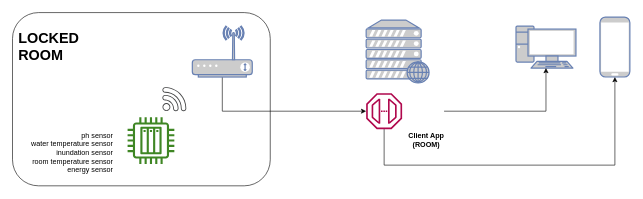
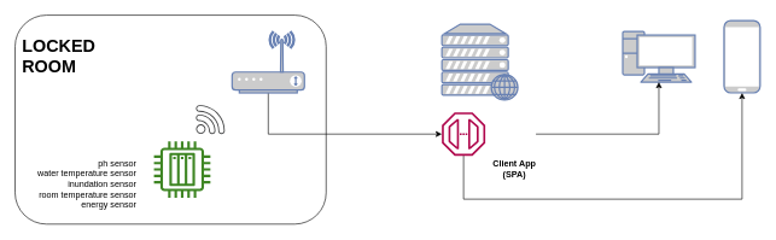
- <mxCell id="14" value="Client App&lt;br&gt;(ROOM)" style="text;html=1;align=center;verticalAlign=middle;resizable=0;points=[];autosize=1;strokeColor=none;fillColor=none;fontStyle=1" parent="1" vertex="1"><mxGeometry x="670" y="214" width="80" height="40" as="geometry" /></mxCell>
+ <mxCell id="14" value="Client App&lt;br&gt;(SPA)" style="text;html=1;align=center;verticalAlign=middle;resizable=0;points=[];autosize=1;strokeColor=none;fillColor=none;fontStyle=1" parent="1" vertex="1"><mxGeometry x="670" y="214" width="80" height="40" as="geometry" /></mxCell>
